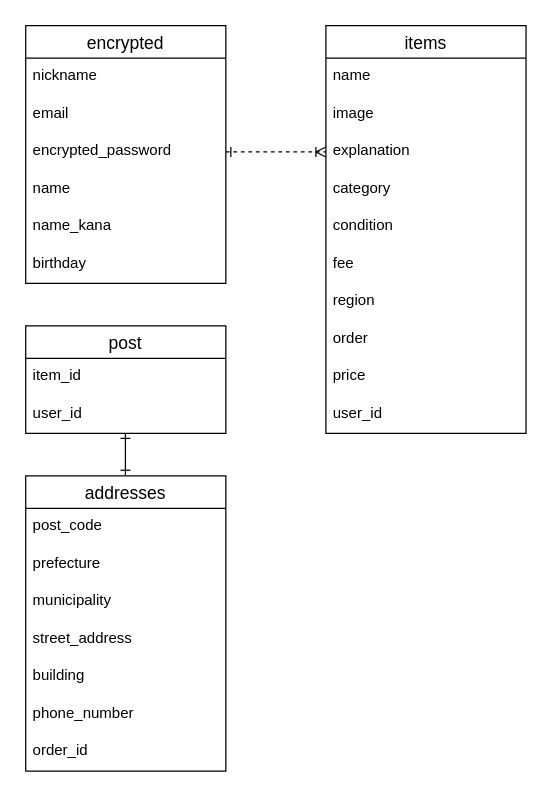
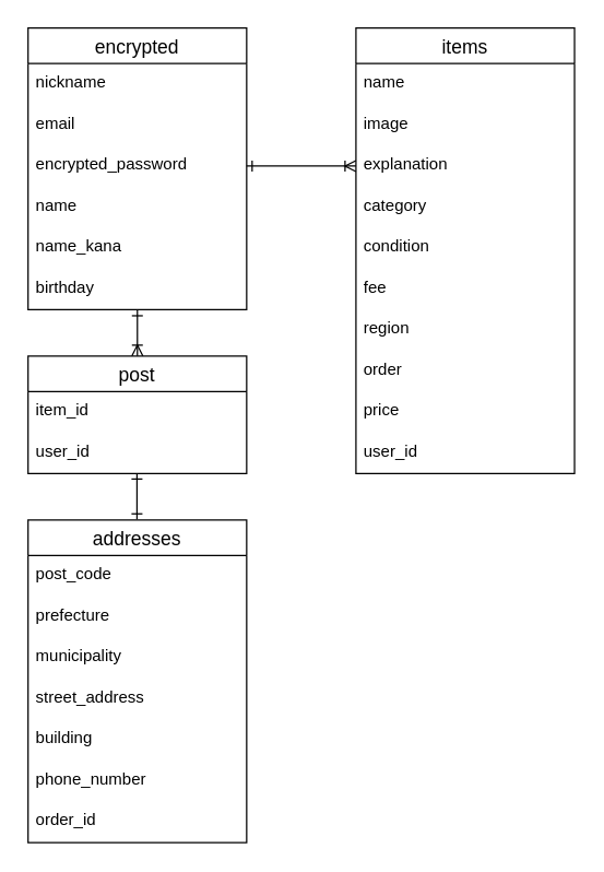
- <mxCell id="20" style="edgeStyle=none;html=1;exitX=1;exitY=0.5;exitDx=0;exitDy=0;entryX=0;entryY=0.5;entryDx=0;entryDy=0;startArrow=ERone;startFill=0;endArrow=ERoneToMany;endFill=0;dashed=1;" parent="1" source="5" target="12" edge="1"><mxGeometry relative="1" as="geometry" /></mxCell>
+ <mxCell id="20" style="edgeStyle=none;html=1;exitX=1;exitY=0.5;exitDx=0;exitDy=0;entryX=0;entryY=0.5;entryDx=0;entryDy=0;startArrow=ERone;startFill=0;endArrow=ERoneToMany;endFill=0;" parent="1" source="5" target="12" edge="1"><mxGeometry relative="1" as="geometry" /></mxCell>
+ <mxCell id="32" style="edgeStyle=none;html=1;entryX=0.5;entryY=0;entryDx=0;entryDy=0;startArrow=ERone;startFill=0;endArrow=ERoneToMany;endFill=0;exitX=0.5;exitY=1.018;exitDx=0;exitDy=0;exitPerimeter=0;" edge="1" parent="1" source="8" target="21"><mxGeometry relative="1" as="geometry"><mxPoint x="100" y="230" as="sourcePoint" /><mxPoint x="180" y="240" as="targetPoint" /></mxGeometry></mxCell>
